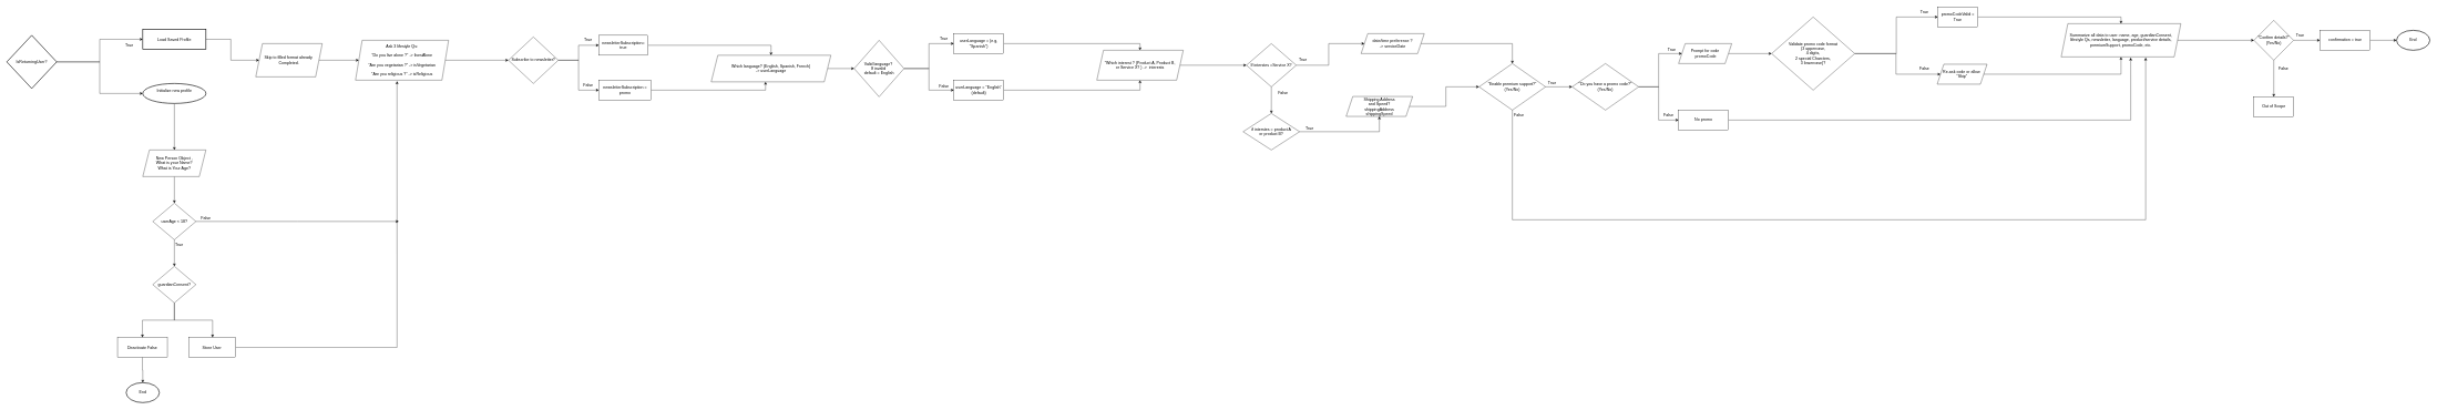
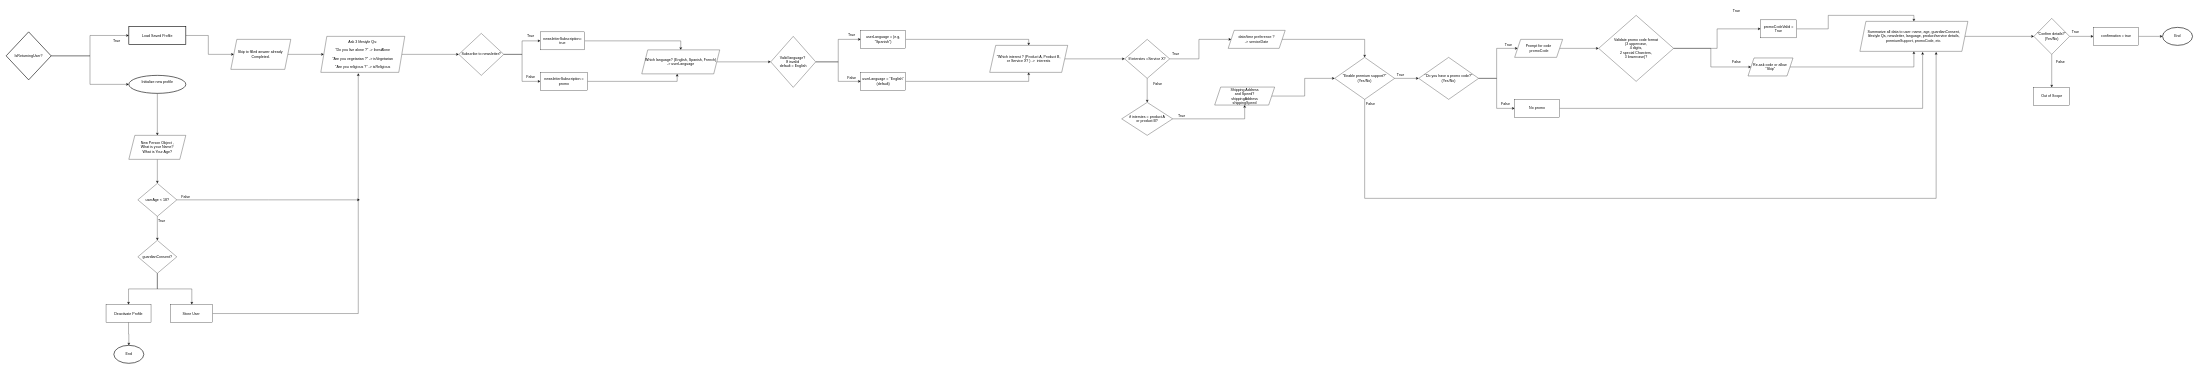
- <mxCell id="77" value="promoCodeValid = True" style="whiteSpace=wrap;html=1;" vertex="1" parent="1"><mxGeometry x="5829" y="20" width="120" height="60" as="geometry" /></mxCell>
+ <mxCell id="77" value="promoCodeValid = True" style="whiteSpace=wrap;html=1;" vertex="1" parent="1"><mxGeometry x="5869" y="65" width="120" height="60" as="geometry" /></mxCell>
- <mxCell id="25" value="Skip to filled format already&amp;nbsp;&lt;div&gt;Completed.&lt;/div&gt;" style="shape=parallelogram;perimeter=parallelogramPerimeter;whiteSpace=wrap;html=1;fixedSize=1;" vertex="1" parent="1"><mxGeometry x="769" y="130" width="200" height="100" as="geometry" /></mxCell>
+ <mxCell id="25" value="Skip to filled answer already&amp;nbsp;&lt;div&gt;Completed.&lt;/div&gt;" style="shape=parallelogram;perimeter=parallelogramPerimeter;whiteSpace=wrap;html=1;fixedSize=1;" vertex="1" parent="1"><mxGeometry x="769" y="130" width="200" height="100" as="geometry" /></mxCell>
- <mxCell id="38" value="Which language? (English, Spanish, French)&lt;br&gt;-&amp;gt; userLanguage" style="shape=parallelogram;perimeter=parallelogramPerimeter;whiteSpace=wrap;html=1;fixedSize=1;" vertex="1" parent="1"><mxGeometry x="2139" y="165" width="360" height="80" as="geometry" /></mxCell>
+ <mxCell id="38" value="Which language? (English, Spanish, French)&lt;br&gt;-&amp;gt; userLanguage" style="shape=parallelogram;perimeter=parallelogramPerimeter;whiteSpace=wrap;html=1;fixedSize=1;" vertex="1" parent="1"><mxGeometry x="2139" y="165" width="260" height="80" as="geometry" /></mxCell>
- <mxCell id="16" value="Deactivate False" style="whiteSpace=wrap;html=1;" vertex="1" parent="1"><mxGeometry x="353" y="1014" width="150" height="60" as="geometry" /></mxCell>
+ <mxCell id="16" value="Deactivate Profile" style="whiteSpace=wrap;html=1;" vertex="1" parent="1"><mxGeometry x="353" y="1014" width="150" height="60" as="geometry" /></mxCell>
